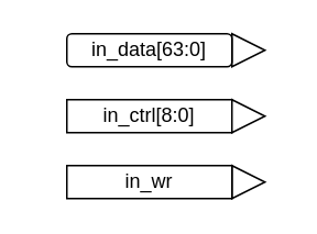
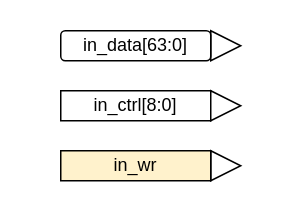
- <mxCell id="7" value="in_wr" style="rounded=0;whiteSpace=wrap;html=1;" vertex="1" parent="1"><mxGeometry x="40" y="100" width="100" height="20" as="geometry" /></mxCell>
+ <mxCell id="7" value="in_wr" style="rounded=0;whiteSpace=wrap;html=1;fillColor=#fff2cc;" vertex="1" parent="1"><mxGeometry x="40" y="100" width="100" height="20" as="geometry" /></mxCell>
